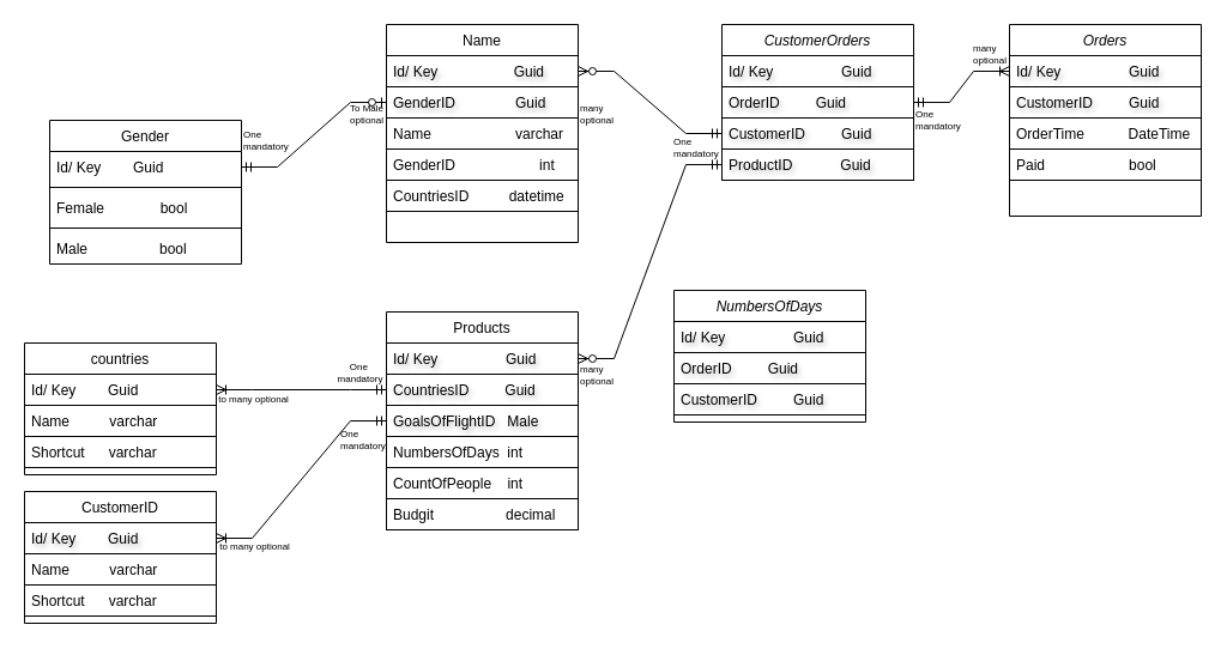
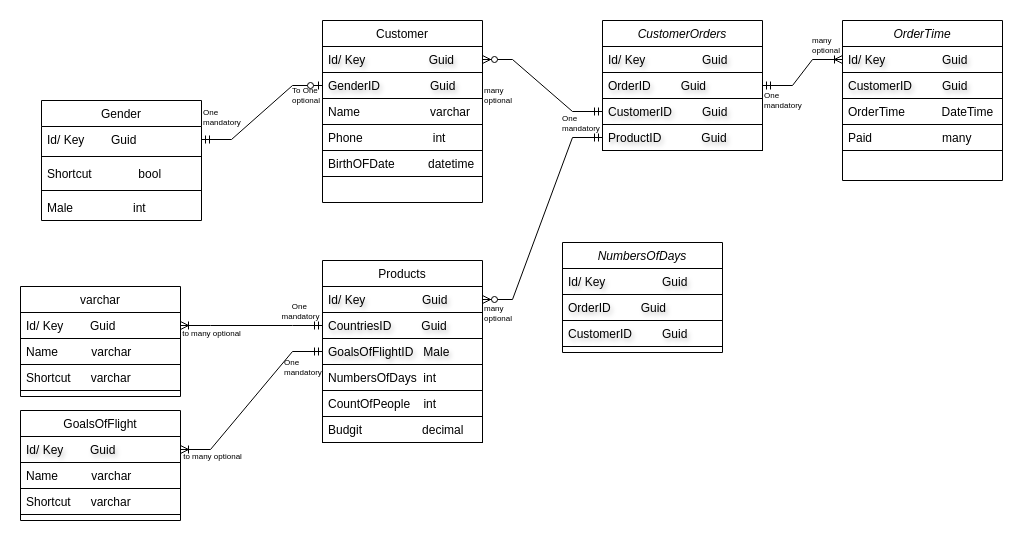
- <mxCell id="18" value="Name" style="swimlane;fontStyle=0;align=center;verticalAlign=top;childLayout=stackLayout;horizontal=1;startSize=26;horizontalStack=0;resizeParent=1;resizeLast=0;collapsible=1;marginBottom=0;rounded=0;shadow=0;strokeWidth=1;" parent="1" vertex="1"><mxGeometry x="322" y="20" width="160" height="182" as="geometry"><mxRectangle x="550" y="140" width="160" height="26" as="alternateBounds" /></mxGeometry></mxCell>
+ <mxCell id="18" value="Customer" style="swimlane;fontStyle=0;align=center;verticalAlign=top;childLayout=stackLayout;horizontal=1;startSize=26;horizontalStack=0;resizeParent=1;resizeLast=0;collapsible=1;marginBottom=0;rounded=0;shadow=0;strokeWidth=1;" parent="1" vertex="1"><mxGeometry x="322" y="20" width="160" height="182" as="geometry"><mxRectangle x="550" y="140" width="160" height="26" as="alternateBounds" /></mxGeometry></mxCell>
- <mxCell id="2" value="Orders" style="swimlane;fontStyle=2;align=center;verticalAlign=top;childLayout=stackLayout;horizontal=1;startSize=26;horizontalStack=0;resizeParent=1;resizeLast=0;collapsible=1;marginBottom=0;rounded=0;shadow=0;strokeWidth=1;" parent="1" vertex="1"><mxGeometry x="842" y="20" width="160" height="160" as="geometry"><mxRectangle x="230" y="140" width="160" height="26" as="alternateBounds" /></mxGeometry></mxCell>
+ <mxCell id="2" value="OrderTime" style="swimlane;fontStyle=2;align=center;verticalAlign=top;childLayout=stackLayout;horizontal=1;startSize=26;horizontalStack=0;resizeParent=1;resizeLast=0;collapsible=1;marginBottom=0;rounded=0;shadow=0;strokeWidth=1;" parent="1" vertex="1"><mxGeometry x="842" y="20" width="160" height="160" as="geometry"><mxRectangle x="230" y="140" width="160" height="26" as="alternateBounds" /></mxGeometry></mxCell>
- <mxCell id="52" value="&lt;font style=&quot;font-size: 8px;&quot;&gt;To Male&amp;nbsp;&lt;/font&gt;&lt;div style=&quot;&quot;&gt;&lt;font style=&quot;font-size: 8px;&quot;&gt;optional&amp;nbsp;&lt;/font&gt;&lt;/div&gt;" style="text;html=1;align=left;verticalAlign=middle;resizable=0;points=[];autosize=1;strokeColor=none;fillColor=none;fontSize=8;" vertex="1" parent="1"><mxGeometry x="290" y="80" width="50" height="30" as="geometry" /></mxCell>
+ <mxCell id="52" value="&lt;font style=&quot;font-size: 8px;&quot;&gt;To One&amp;nbsp;&lt;/font&gt;&lt;div style=&quot;&quot;&gt;&lt;font style=&quot;font-size: 8px;&quot;&gt;optional&amp;nbsp;&lt;/font&gt;&lt;/div&gt;" style="text;html=1;align=left;verticalAlign=middle;resizable=0;points=[];autosize=1;strokeColor=none;fillColor=none;fontSize=8;" vertex="1" parent="1"><mxGeometry x="290" y="80" width="50" height="30" as="geometry" /></mxCell>
- <mxCell id="22" value="GenderID                     int" style="text;align=left;verticalAlign=top;spacingLeft=4;spacingRight=4;overflow=hidden;rotatable=0;points=[[0,0.5],[1,0.5]];portConstraint=eastwest;rounded=0;shadow=0;html=0;strokeColor=default;" parent="18" vertex="1"><mxGeometry y="104" width="160" height="26" as="geometry" /></mxCell>
+ <mxCell id="22" value="Phone                     int" style="text;align=left;verticalAlign=top;spacingLeft=4;spacingRight=4;overflow=hidden;rotatable=0;points=[[0,0.5],[1,0.5]];portConstraint=eastwest;rounded=0;shadow=0;html=0;strokeColor=default;" parent="18" vertex="1"><mxGeometry y="104" width="160" height="26" as="geometry" /></mxCell>
- <mxCell id="6" value="Paid                     bool" style="text;align=left;verticalAlign=top;spacingLeft=4;spacingRight=4;overflow=hidden;rotatable=0;points=[[0,0.5],[1,0.5]];portConstraint=eastwest;textShadow=0;strokeColor=default;" parent="2" vertex="1"><mxGeometry y="104" width="160" height="26" as="geometry" /></mxCell>
+ <mxCell id="6" value="Paid                     many" style="text;align=left;verticalAlign=top;spacingLeft=4;spacingRight=4;overflow=hidden;rotatable=0;points=[[0,0.5],[1,0.5]];portConstraint=eastwest;textShadow=0;strokeColor=default;" parent="2" vertex="1"><mxGeometry y="104" width="160" height="26" as="geometry" /></mxCell>
- <mxCell id="23" value="CountriesID          datetime" style="text;align=left;verticalAlign=top;spacingLeft=4;spacingRight=4;overflow=hidden;rotatable=0;points=[[0,0.5],[1,0.5]];portConstraint=eastwest;rounded=0;shadow=0;html=0;strokeColor=default;" parent="18" vertex="1"><mxGeometry y="130" width="160" height="26" as="geometry" /></mxCell>
+ <mxCell id="23" value="BirthOFDate          datetime" style="text;align=left;verticalAlign=top;spacingLeft=4;spacingRight=4;overflow=hidden;rotatable=0;points=[[0,0.5],[1,0.5]];portConstraint=eastwest;rounded=0;shadow=0;html=0;strokeColor=default;" parent="18" vertex="1"><mxGeometry y="130" width="160" height="26" as="geometry" /></mxCell>
- <mxCell id="31" value="Female              bool" style="text;align=left;verticalAlign=top;spacingLeft=4;spacingRight=4;overflow=hidden;rotatable=0;points=[[0,0.5],[1,0.5]];portConstraint=eastwest;" vertex="1" parent="28"><mxGeometry y="60" width="160" height="26" as="geometry" /></mxCell>
+ <mxCell id="31" value="Shortcut              bool" style="text;align=left;verticalAlign=top;spacingLeft=4;spacingRight=4;overflow=hidden;rotatable=0;points=[[0,0.5],[1,0.5]];portConstraint=eastwest;" vertex="1" parent="28"><mxGeometry y="60" width="160" height="26" as="geometry" /></mxCell>
- <mxCell id="33" value="Male                  bool" style="text;align=left;verticalAlign=top;spacingLeft=4;spacingRight=4;overflow=hidden;rotatable=0;points=[[0,0.5],[1,0.5]];portConstraint=eastwest;" vertex="1" parent="28"><mxGeometry y="94" width="160" height="26" as="geometry" /></mxCell>
+ <mxCell id="33" value="Male                  int" style="text;align=left;verticalAlign=top;spacingLeft=4;spacingRight=4;overflow=hidden;rotatable=0;points=[[0,0.5],[1,0.5]];portConstraint=eastwest;" vertex="1" parent="28"><mxGeometry y="94" width="160" height="26" as="geometry" /></mxCell>
- <mxCell id="14" value="countries" style="swimlane;fontStyle=0;align=center;verticalAlign=top;childLayout=stackLayout;horizontal=1;startSize=26;horizontalStack=0;resizeParent=1;resizeLast=0;collapsible=1;marginBottom=0;rounded=0;shadow=0;strokeWidth=1;" parent="1" vertex="1"><mxGeometry x="20" y="286" width="160" height="110" as="geometry"><mxRectangle x="340" y="380" width="170" height="26" as="alternateBounds" /></mxGeometry></mxCell>
+ <mxCell id="14" value="varchar" style="swimlane;fontStyle=0;align=center;verticalAlign=top;childLayout=stackLayout;horizontal=1;startSize=26;horizontalStack=0;resizeParent=1;resizeLast=0;collapsible=1;marginBottom=0;rounded=0;shadow=0;strokeWidth=1;" parent="1" vertex="1"><mxGeometry x="20" y="286" width="160" height="110" as="geometry"><mxRectangle x="340" y="380" width="170" height="26" as="alternateBounds" /></mxGeometry></mxCell>
- <mxCell id="24" value="CustomerID" style="swimlane;fontStyle=0;align=center;verticalAlign=top;childLayout=stackLayout;horizontal=1;startSize=26;horizontalStack=0;resizeParent=1;resizeLast=0;collapsible=1;marginBottom=0;rounded=0;shadow=0;strokeWidth=1;" vertex="1" parent="1"><mxGeometry x="20" y="410" width="160" height="110" as="geometry"><mxRectangle x="340" y="380" width="170" height="26" as="alternateBounds" /></mxGeometry></mxCell>
+ <mxCell id="24" value="GoalsOfFlight" style="swimlane;fontStyle=0;align=center;verticalAlign=top;childLayout=stackLayout;horizontal=1;startSize=26;horizontalStack=0;resizeParent=1;resizeLast=0;collapsible=1;marginBottom=0;rounded=0;shadow=0;strokeWidth=1;" vertex="1" parent="1"><mxGeometry x="20" y="410" width="160" height="110" as="geometry"><mxRectangle x="340" y="380" width="170" height="26" as="alternateBounds" /></mxGeometry></mxCell>
